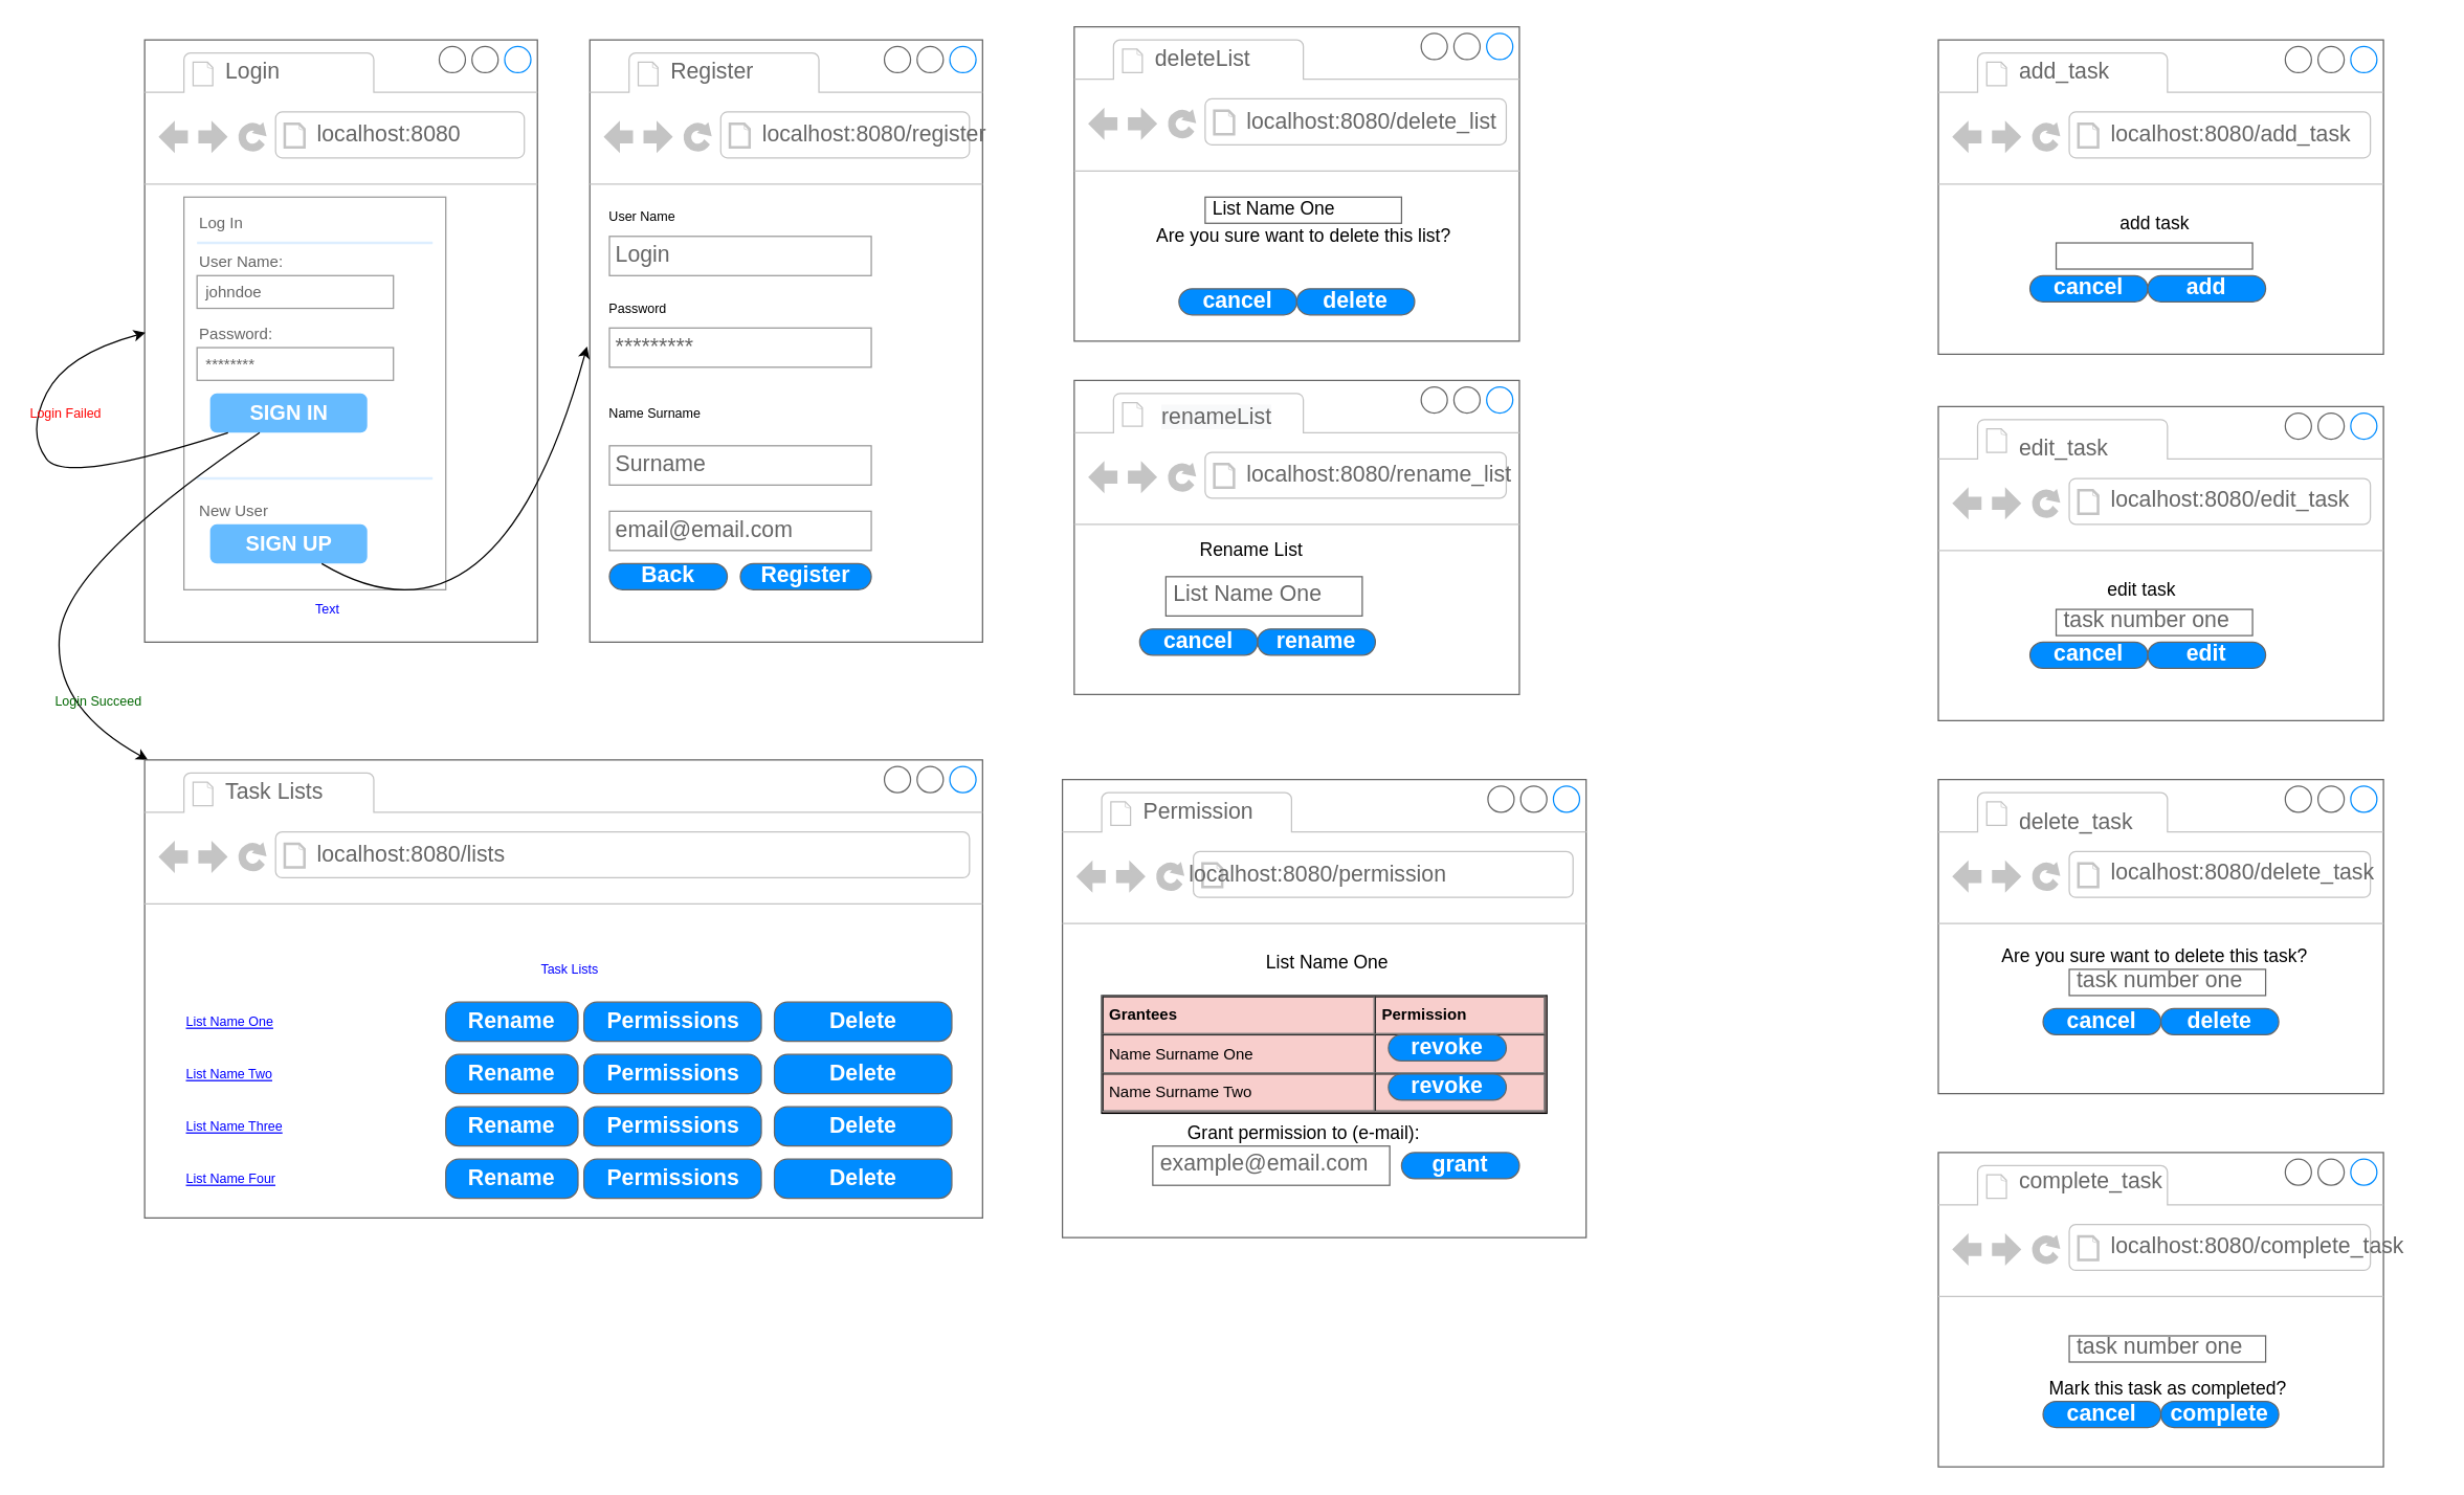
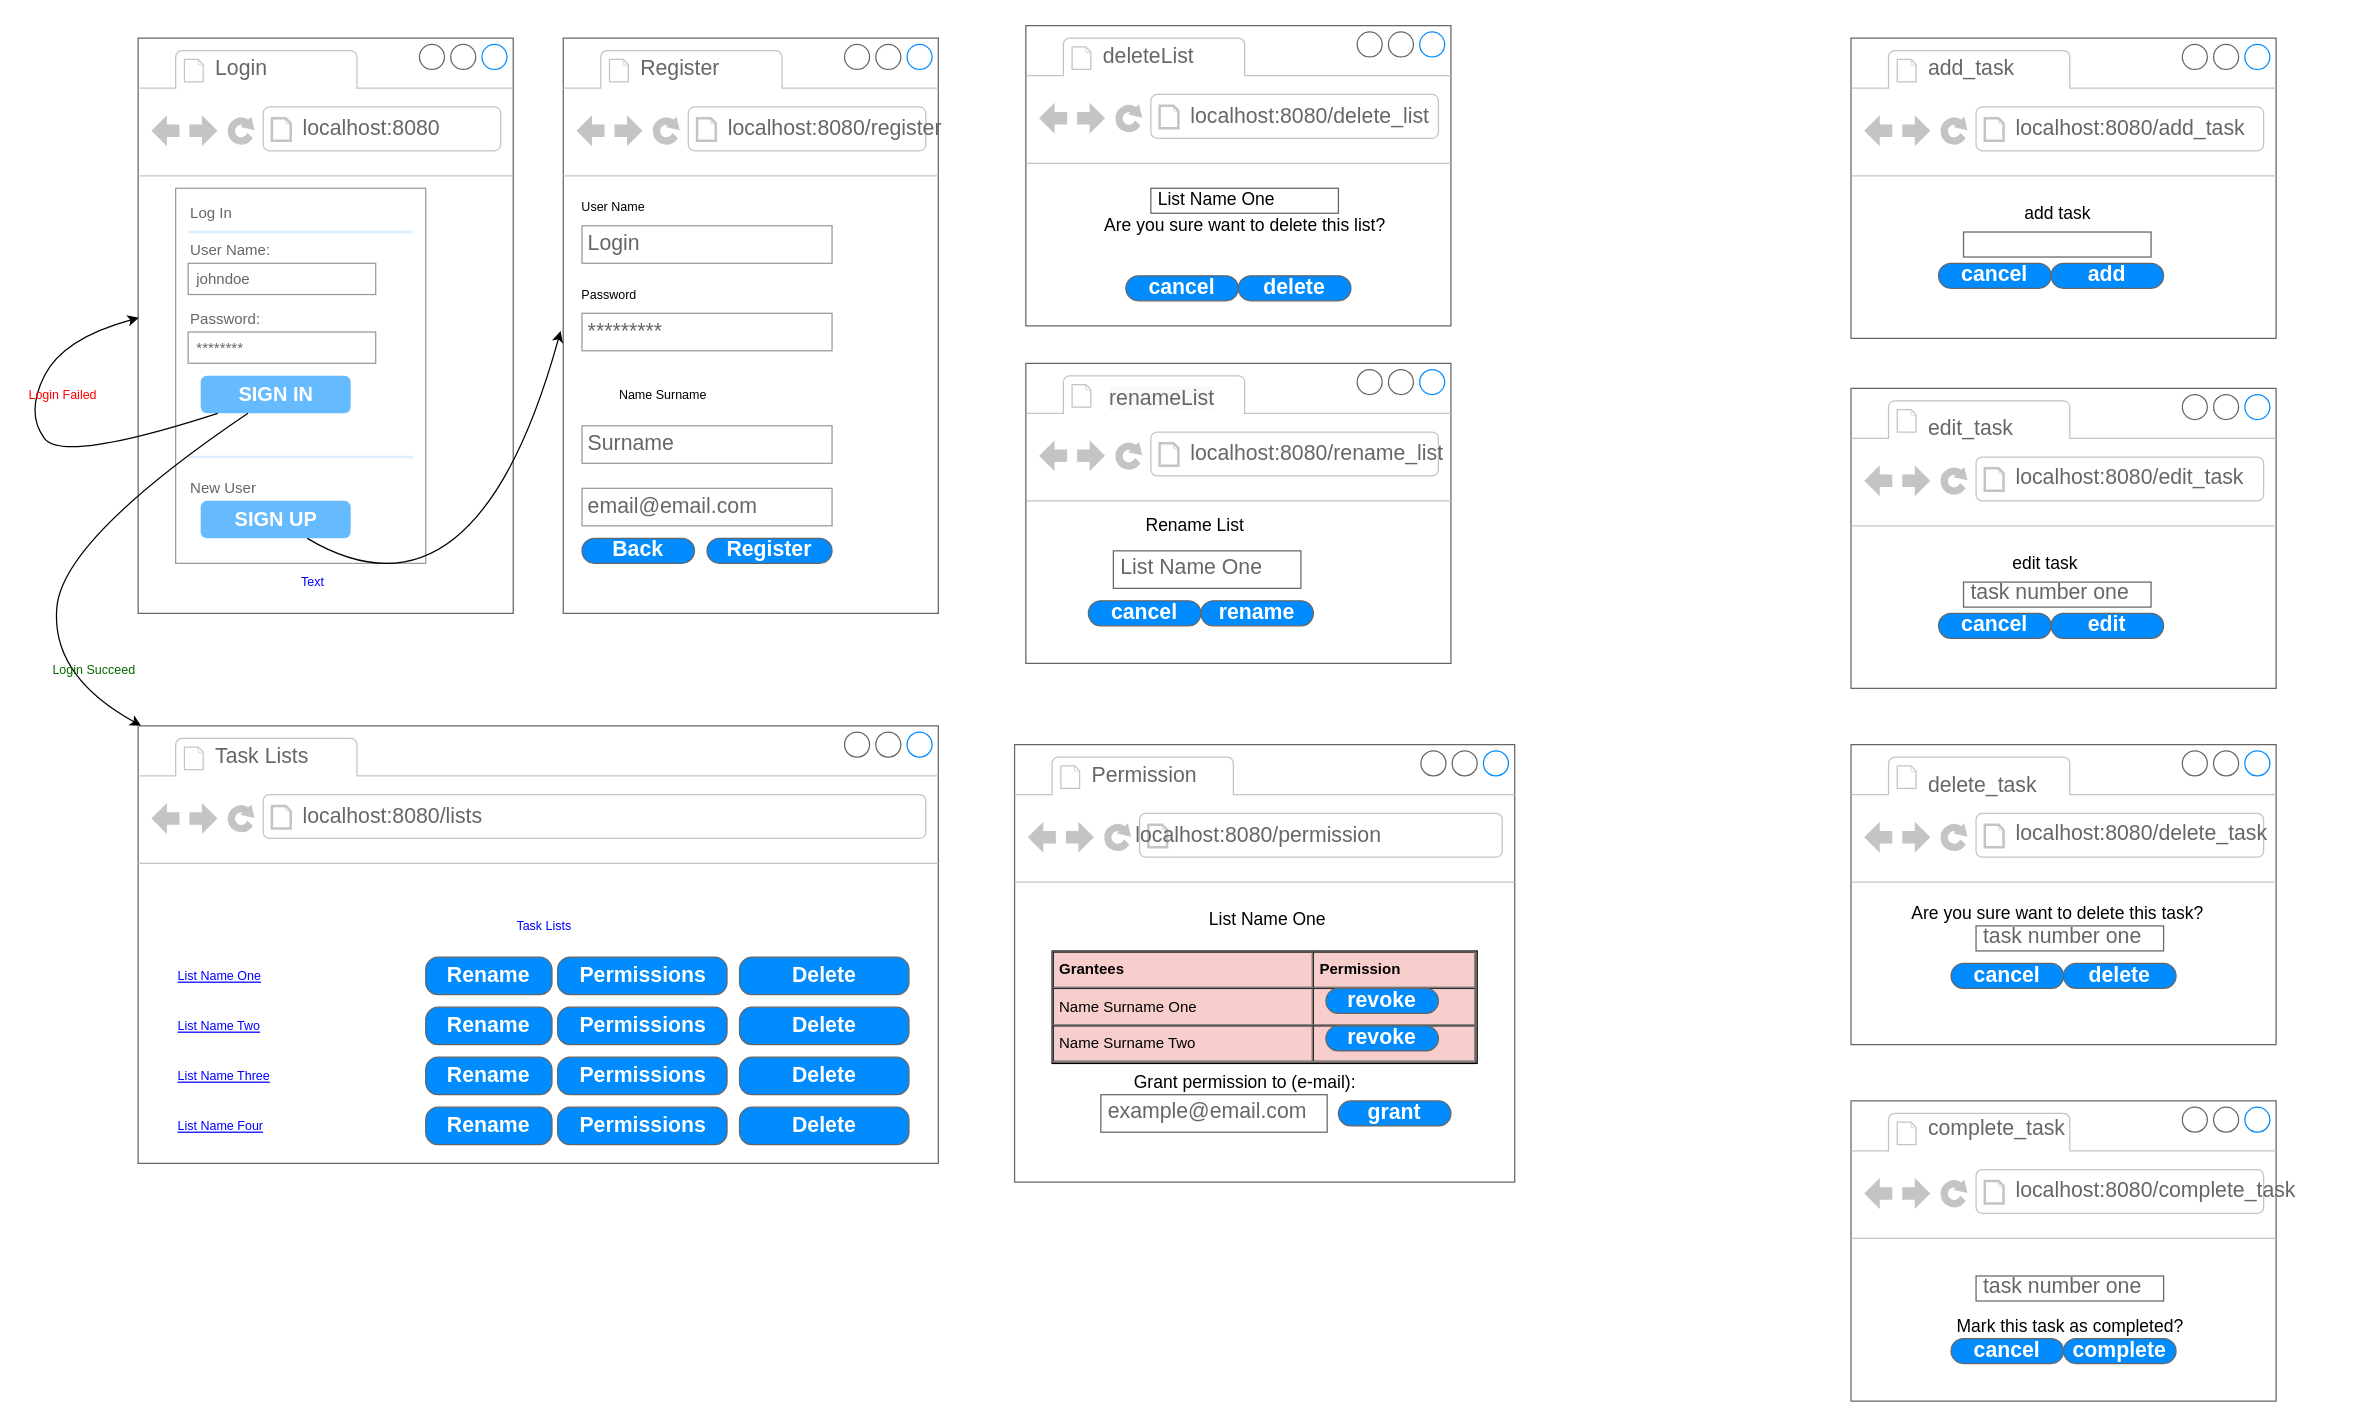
- <mxCell id="29" value="Name Surname" style="text;html=1;strokeColor=none;fillColor=none;align=left;verticalAlign=middle;rounded=0;fontSize=10;fontFamily=Helvetica;labelPosition=center;verticalLabelPosition=middle;spacing=0;horizontal=1;" parent="22" vertex="1"><mxGeometry y="150" width="150" height="30" as="geometry" /></mxCell>
+ <mxCell id="29" value="Name Surname" style="text;html=1;strokeColor=none;fillColor=none;align=left;verticalAlign=middle;rounded=0;fontSize=10;fontFamily=Helvetica;labelPosition=center;verticalLabelPosition=middle;spacing=0;horizontal=1;" parent="22" vertex="1"><mxGeometry x="30" y="150" width="150" height="30" as="geometry" /></mxCell>
